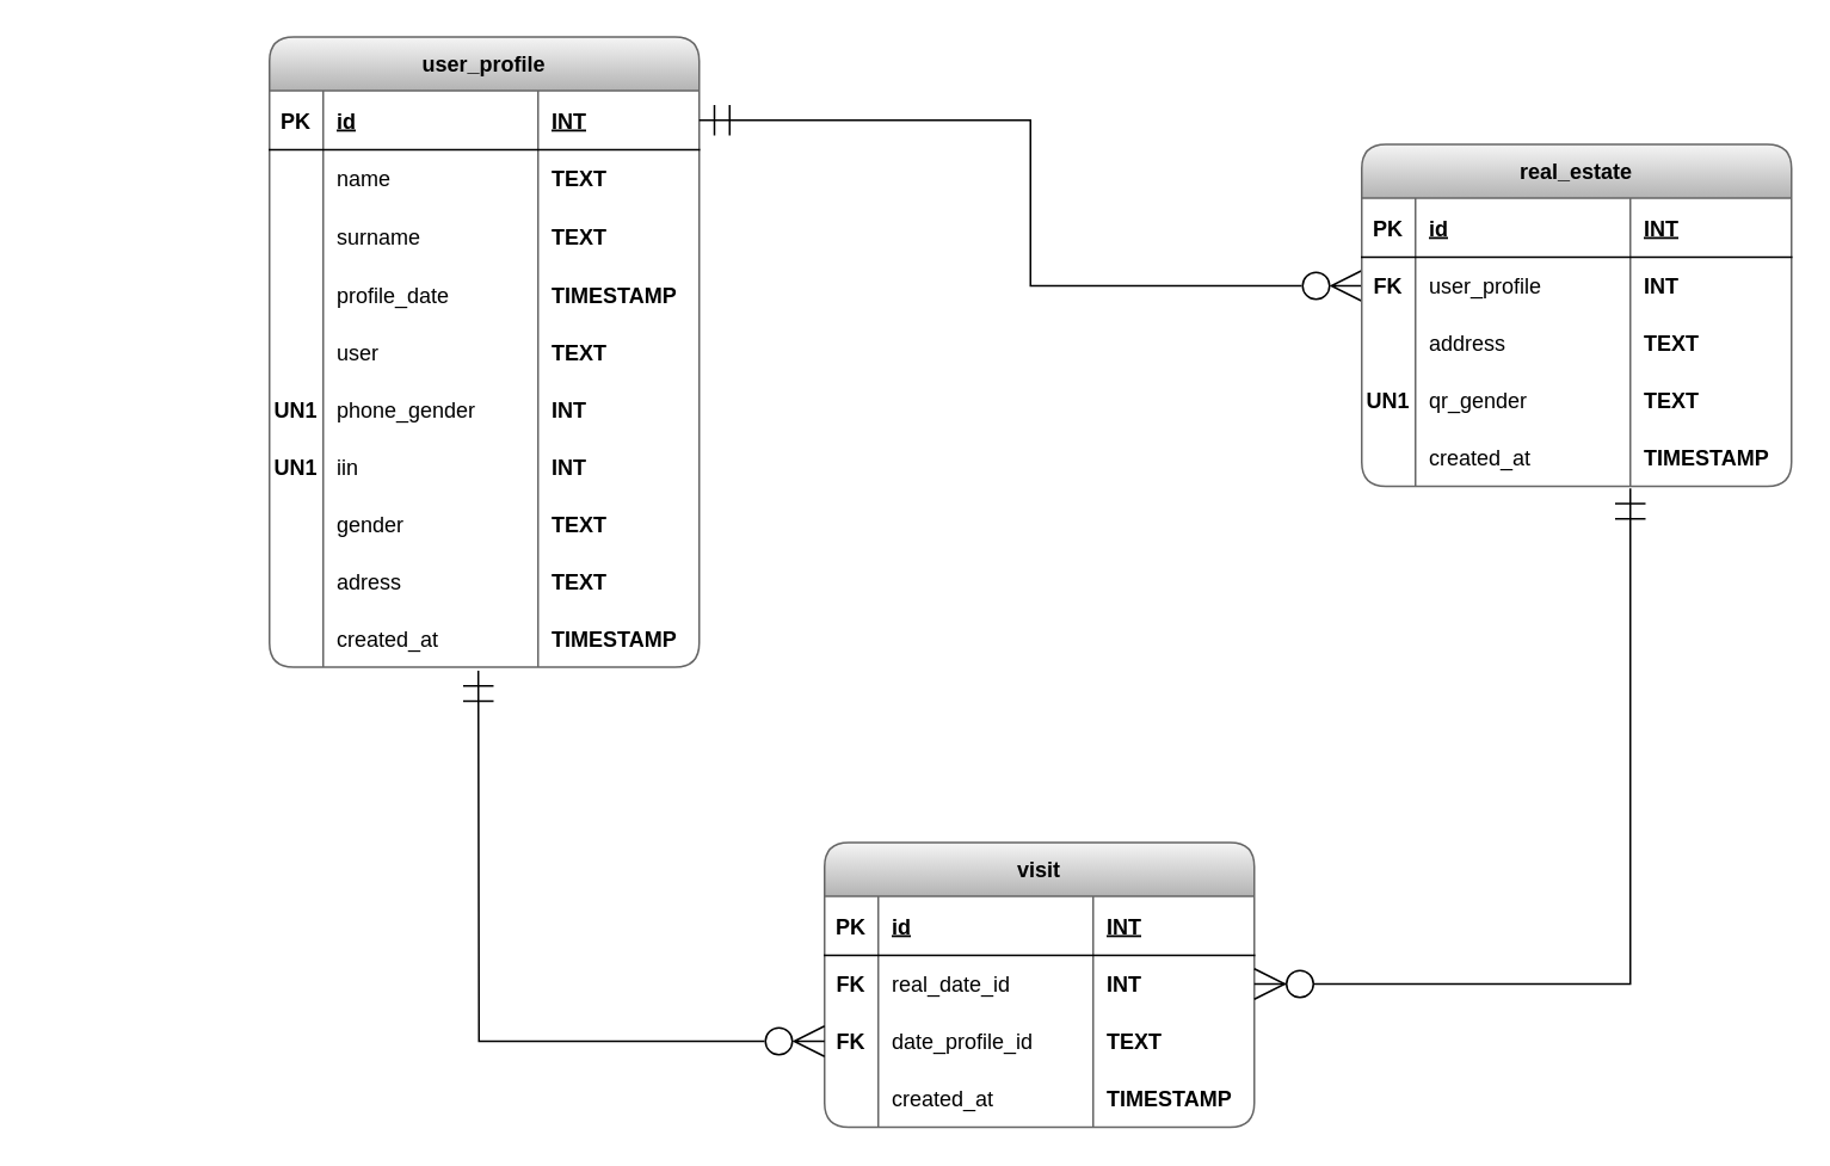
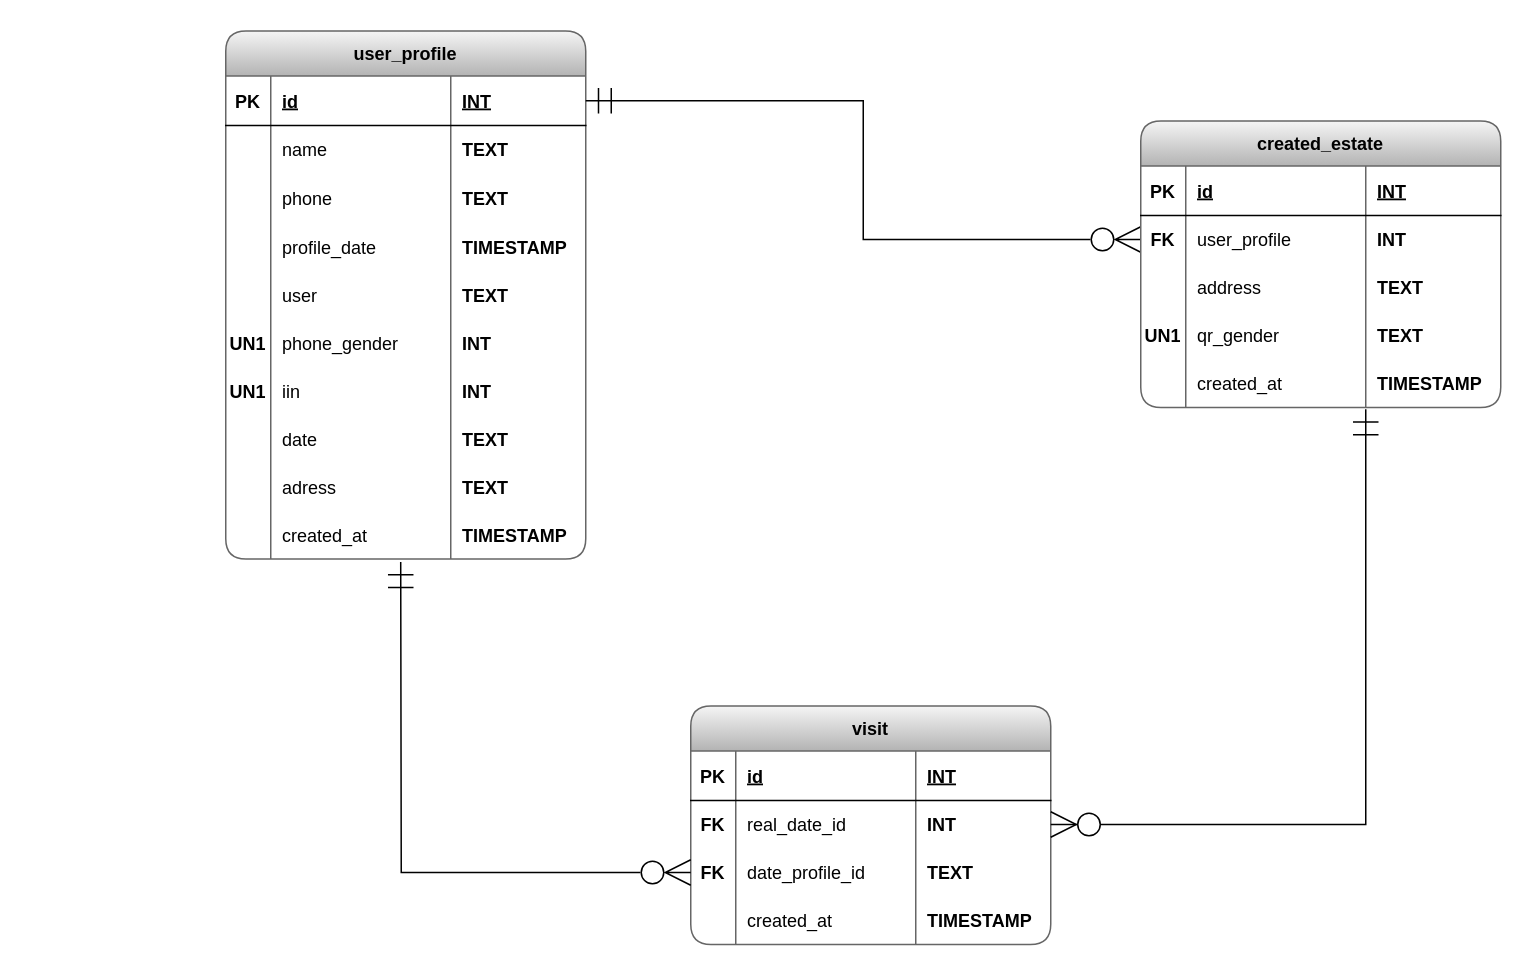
- <mxCell id="44" value="real_estate" style="shape=table;startSize=30;container=1;collapsible=1;childLayout=tableLayout;fixedRows=2;rowLines=0;fontStyle=1;align=center;resizeLast=1;fillColor=#f5f5f5;strokeColor=#666666;rounded=1;gradientColor=#b3b3b3;" vertex="1" parent="1"><mxGeometry x="760" y="80" width="240" height="191" as="geometry" /></mxCell>
+ <mxCell id="44" value="created_estate" style="shape=table;startSize=30;container=1;collapsible=1;childLayout=tableLayout;fixedRows=2;rowLines=0;fontStyle=1;align=center;resizeLast=1;fillColor=#f5f5f5;strokeColor=#666666;rounded=1;gradientColor=#b3b3b3;" vertex="1" parent="1"><mxGeometry x="760" y="80" width="240" height="191" as="geometry" /></mxCell>
- <mxCell id="13" value="surname" style="shape=partialRectangle;connectable=0;fillColor=none;top=0;left=0;bottom=0;right=0;align=left;spacingLeft=6;overflow=hidden;" parent="11" vertex="1"><mxGeometry x="30" width="120" height="33" as="geometry"><mxRectangle width="120" height="33" as="alternateBounds" /></mxGeometry></mxCell>
+ <mxCell id="13" value="phone" style="shape=partialRectangle;connectable=0;fillColor=none;top=0;left=0;bottom=0;right=0;align=left;spacingLeft=6;overflow=hidden;" parent="11" vertex="1"><mxGeometry x="30" width="120" height="33" as="geometry"><mxRectangle width="120" height="33" as="alternateBounds" /></mxGeometry></mxCell>
- <mxCell id="33" value="gender" style="shape=partialRectangle;connectable=0;fillColor=none;top=0;left=0;bottom=0;right=0;align=left;spacingLeft=6;overflow=hidden;" vertex="1" parent="31"><mxGeometry x="30" width="120" height="32" as="geometry"><mxRectangle width="120" height="32" as="alternateBounds" /></mxGeometry></mxCell>
+ <mxCell id="33" value="date" style="shape=partialRectangle;connectable=0;fillColor=none;top=0;left=0;bottom=0;right=0;align=left;spacingLeft=6;overflow=hidden;" vertex="1" parent="31"><mxGeometry x="30" width="120" height="32" as="geometry"><mxRectangle width="120" height="32" as="alternateBounds" /></mxGeometry></mxCell>
